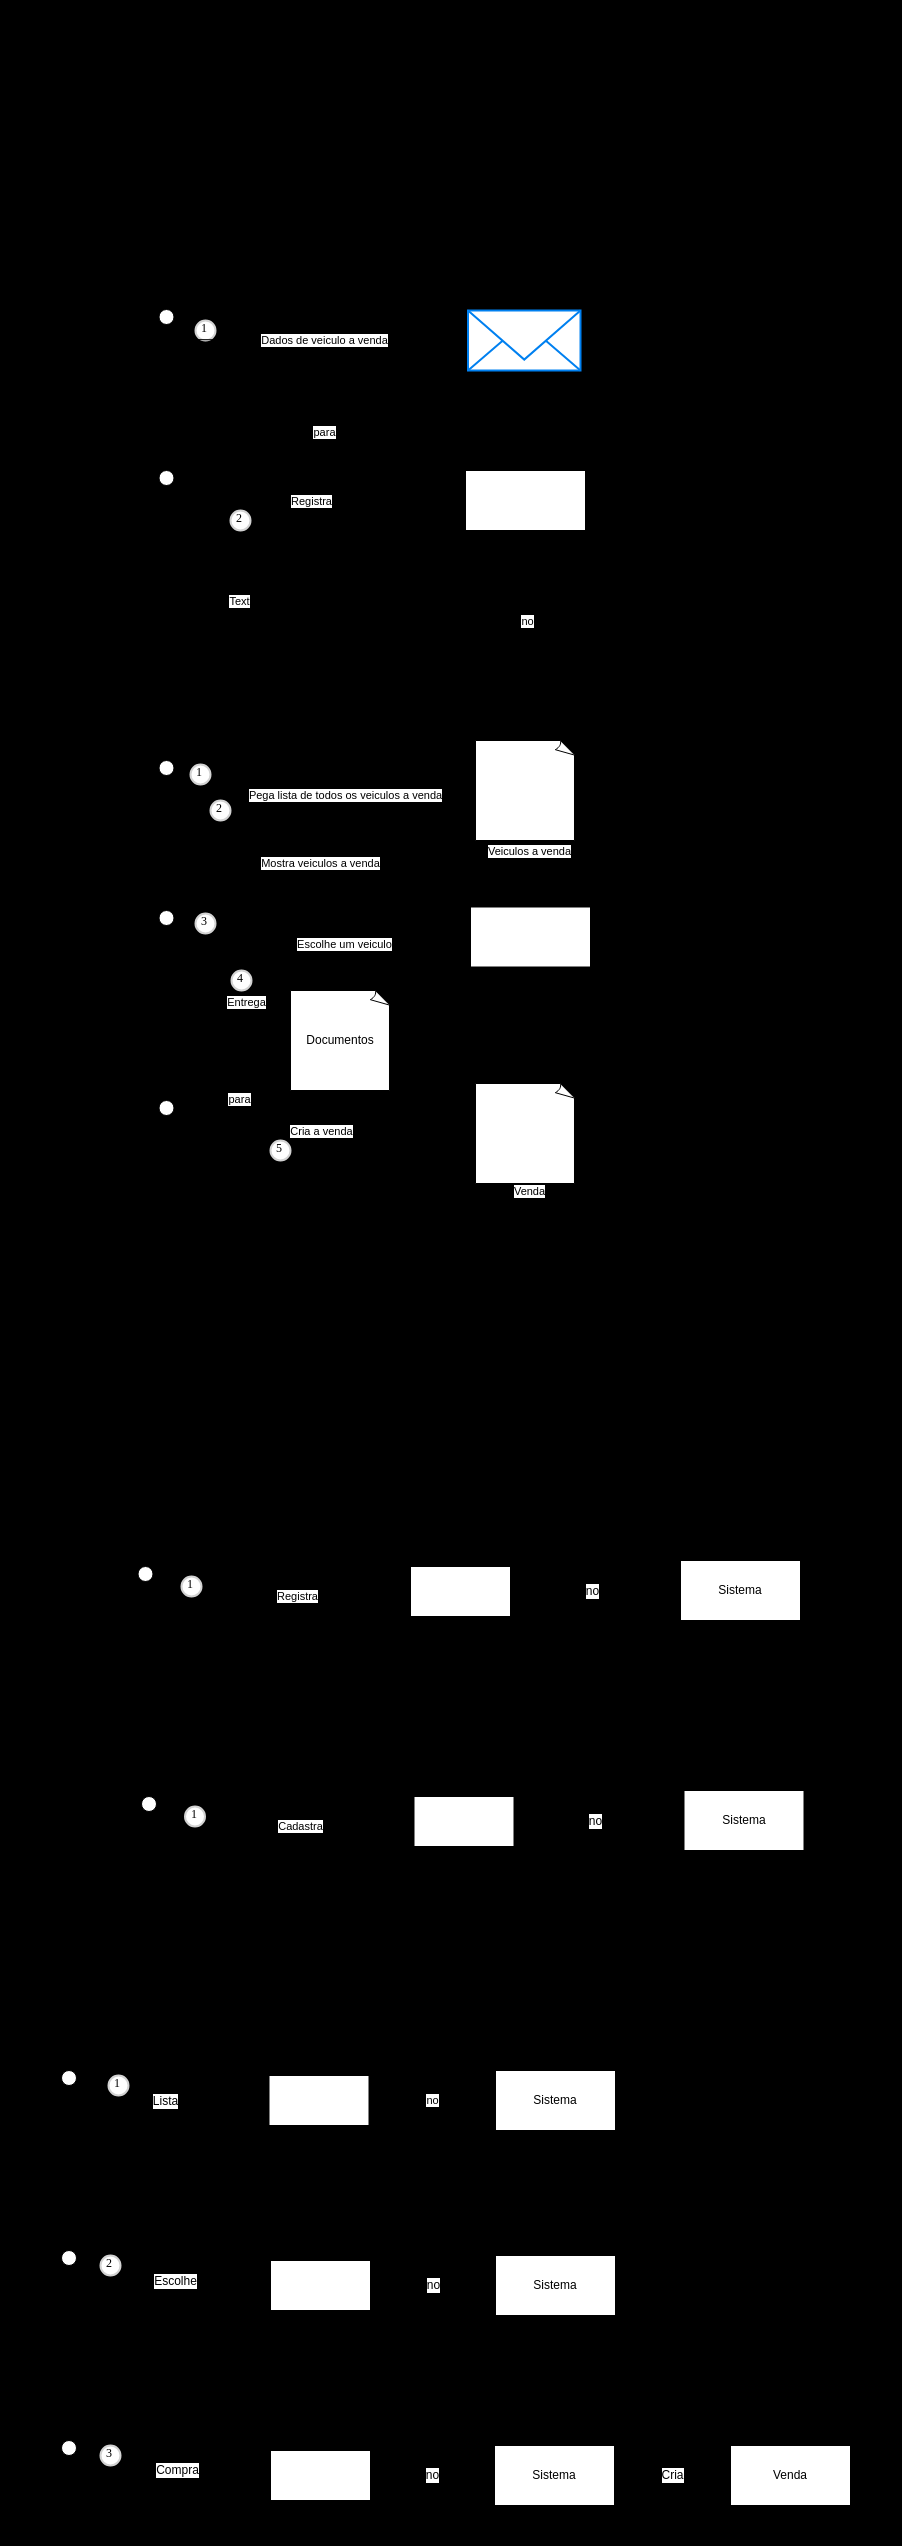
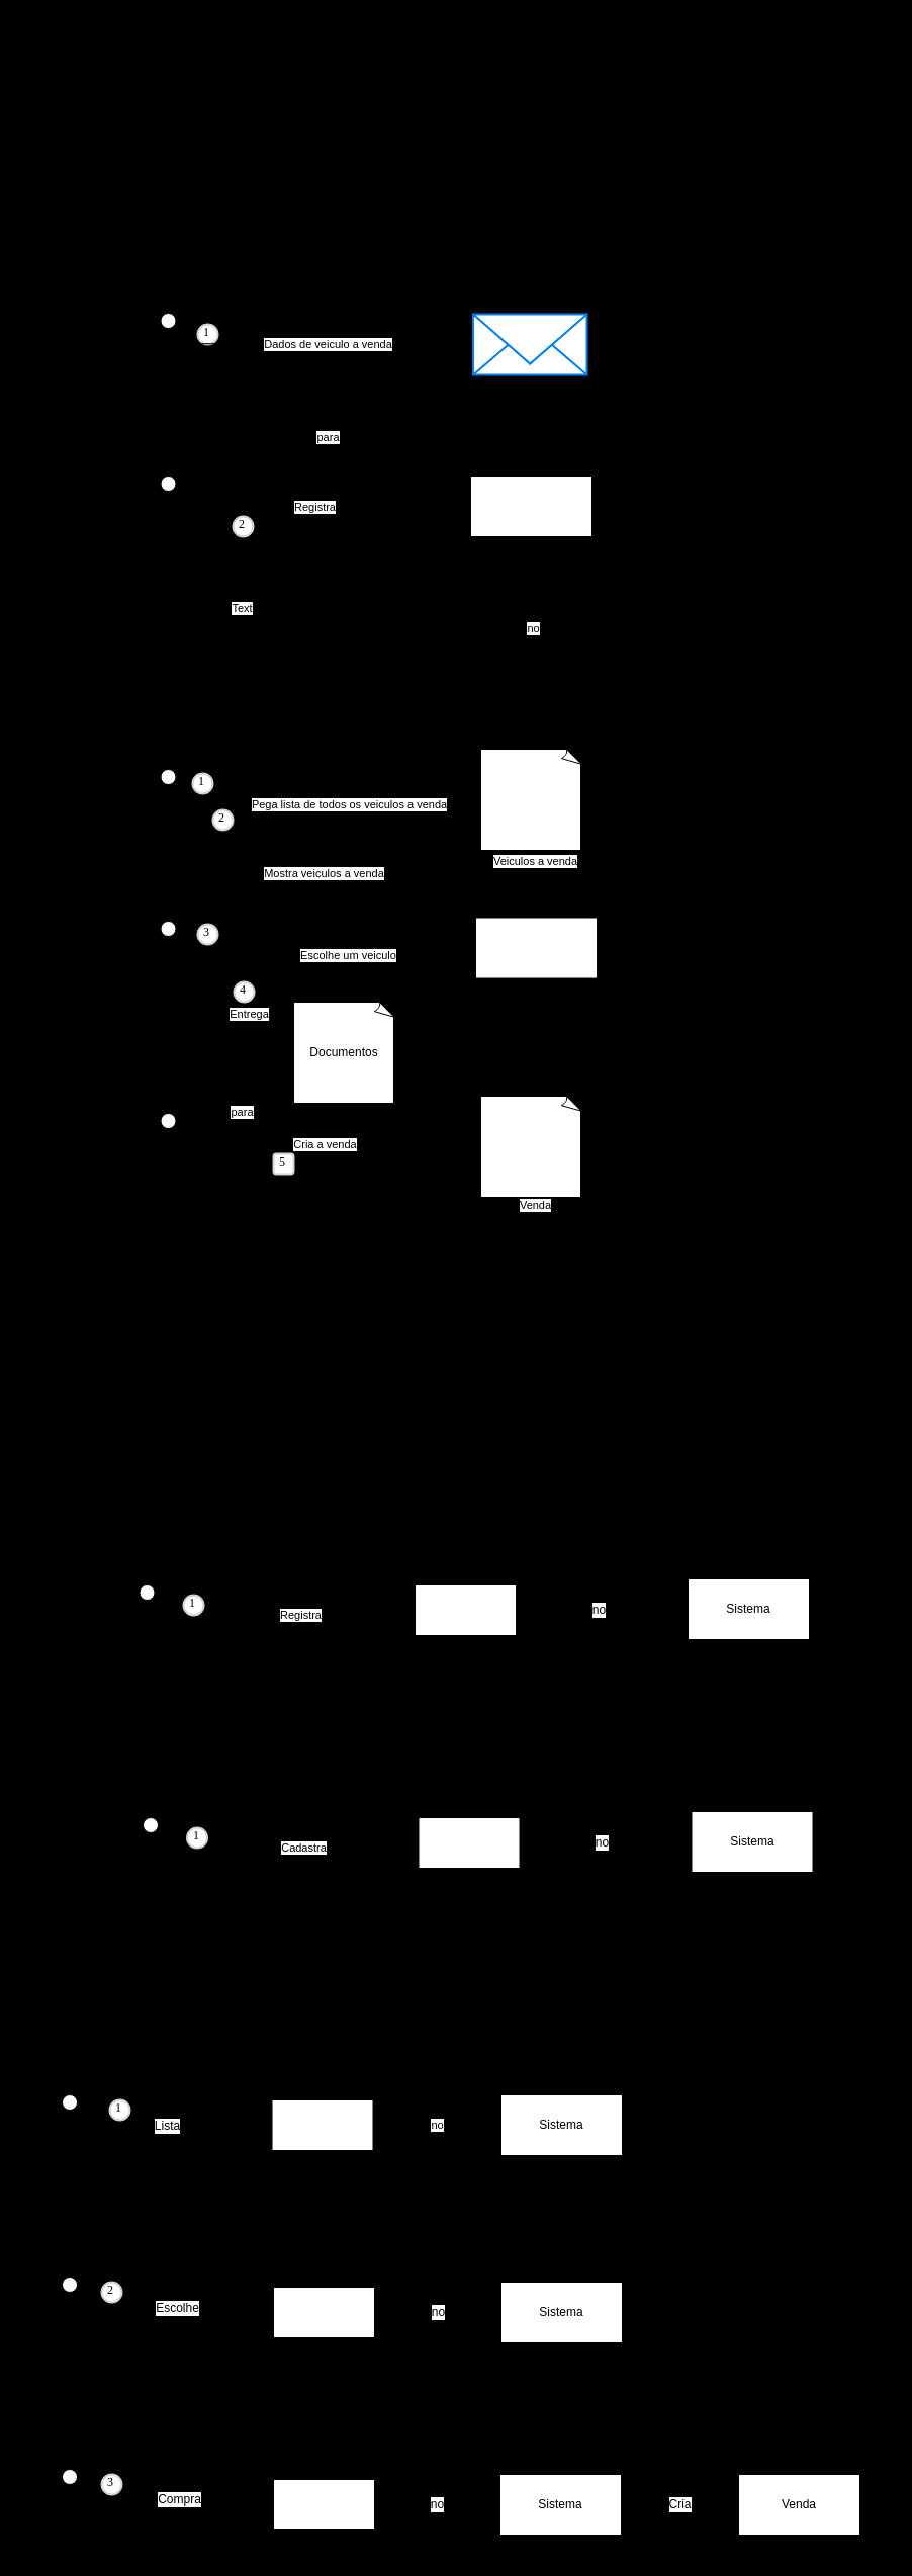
- <mxCell id="28" value="5" style="ellipse;whiteSpace=wrap;html=1;aspect=fixed;strokeWidth=2;fontFamily=Tahoma;spacingBottom=4;spacingRight=2;strokeColor=#d3d3d3;" parent="1" vertex="1"><mxGeometry x="270" y="1140" width="20" height="20" as="geometry" /></mxCell>
+ <mxCell id="28" value="5" style="whiteSpace=wrap;html=1;aspect=fixed;strokeWidth=2;fontFamily=Tahoma;spacingBottom=4;spacingRight=2;strokeColor=#d3d3d3;rounded=1;" parent="1" vertex="1"><mxGeometry x="270" y="1140" width="20" height="20" as="geometry" /></mxCell>
